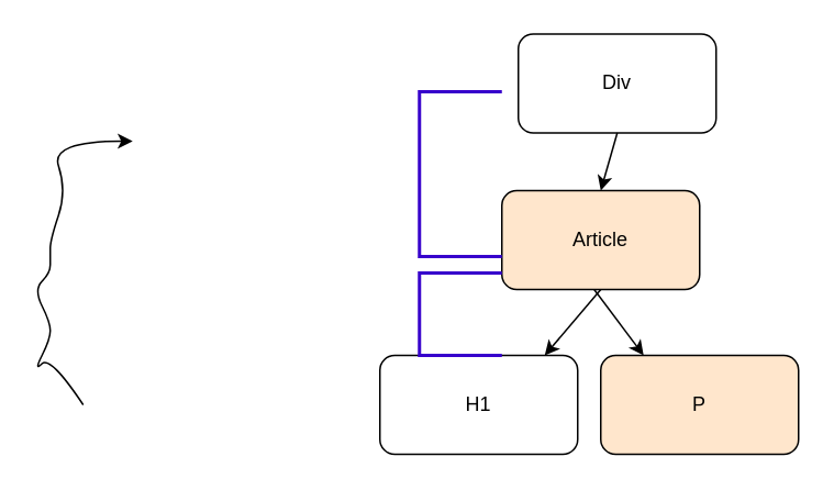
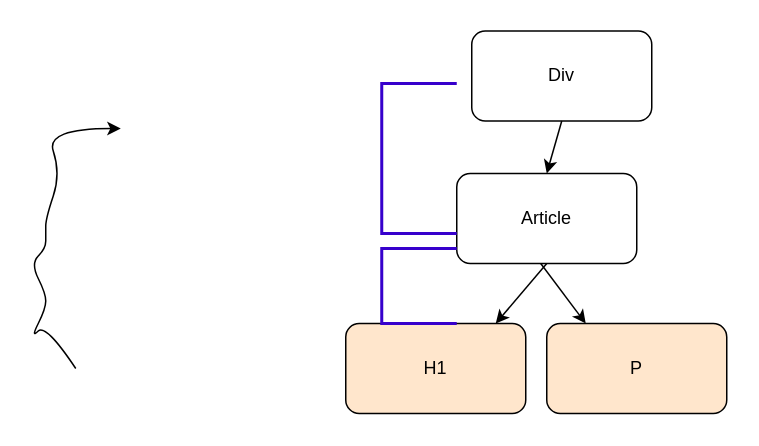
- <mxCell id="4" value="Article" style="rounded=1;whiteSpace=wrap;html=1;fillColor=#ffe6cc;" vertex="1" parent="1"><mxGeometry x="304" y="115" width="120" height="60" as="geometry" /></mxCell>
+ <mxCell id="4" value="Article" style="rounded=1;whiteSpace=wrap;html=1;" vertex="1" parent="1"><mxGeometry x="304" y="115" width="120" height="60" as="geometry" /></mxCell>
- <mxCell id="7" value="H1" style="rounded=1;whiteSpace=wrap;html=1;" vertex="1" parent="1"><mxGeometry x="230" y="215" width="120" height="60" as="geometry" /></mxCell>
+ <mxCell id="7" value="H1" style="rounded=1;whiteSpace=wrap;html=1;fillColor=#ffe6cc;" vertex="1" parent="1"><mxGeometry x="230" y="215" width="120" height="60" as="geometry" /></mxCell>
